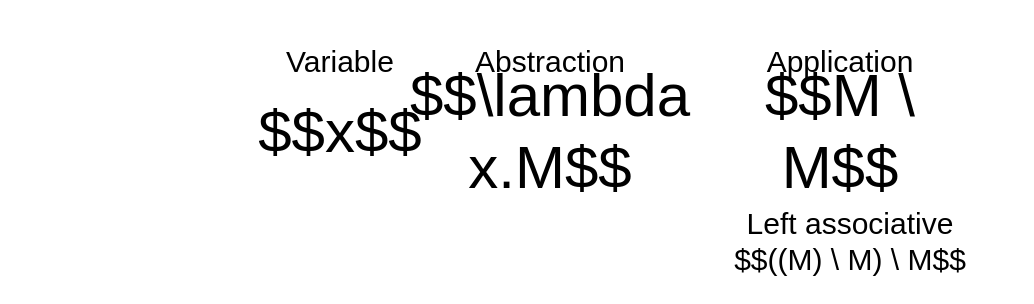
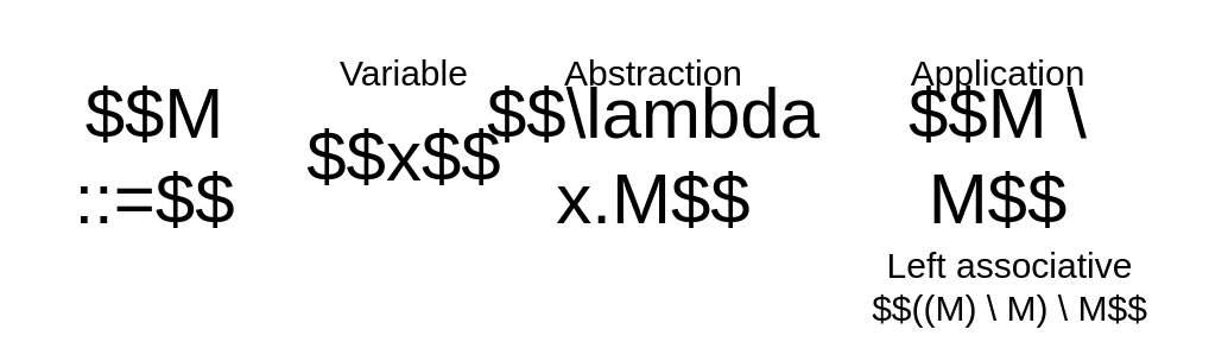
+ <mxCell id="2" value="$$M ::=$$" style="text;html=1;strokeColor=none;fillColor=none;align=center;verticalAlign=middle;whiteSpace=wrap;rounded=0;fontSize=30;" vertex="1" parent="1"><mxGeometry x="20" y="30" width="90" height="70" as="geometry" /></mxCell>
